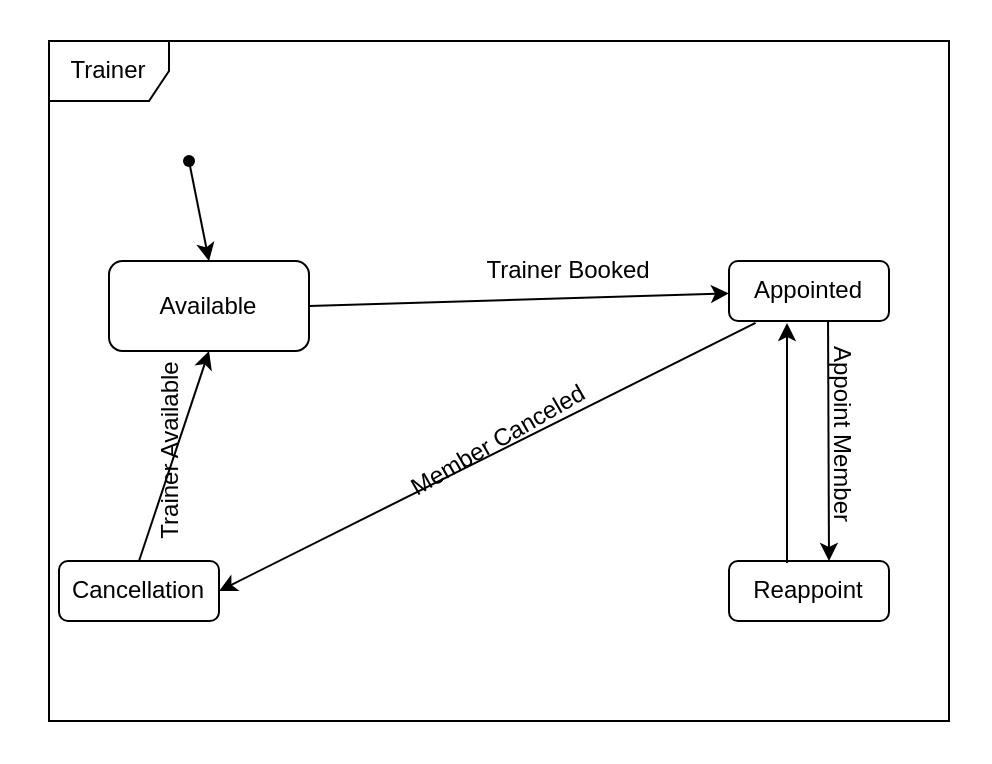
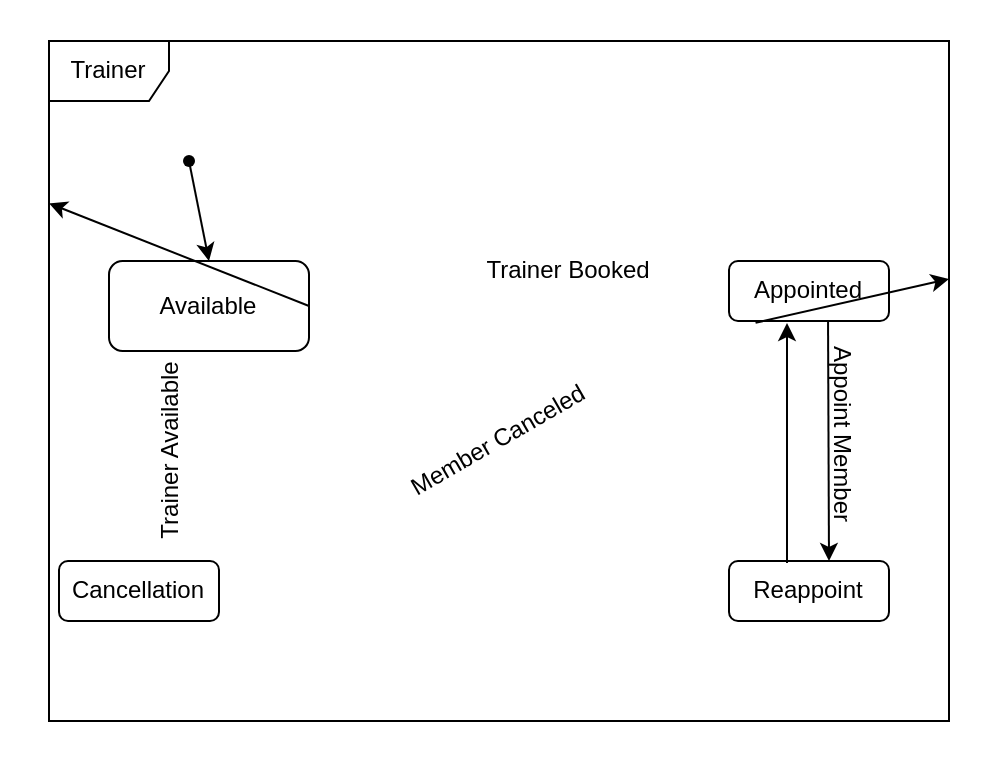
- <mxCell id="7" value="" style="endArrow=classic;html=1;rounded=0;exitX=1;exitY=0.5;exitDx=0;exitDy=0;" parent="1" source="5" target="6" edge="1"><mxGeometry width="50" height="50" relative="1" as="geometry"><mxPoint x="184" y="90" as="sourcePoint" /><mxPoint x="184" y="140" as="targetPoint" /></mxGeometry></mxCell>
+ <mxCell id="7" value="" style="endArrow=classic;html=1;rounded=0;exitX=1;exitY=0.5;exitDx=0;exitDy=0;" parent="1" source="5" target="2" edge="1"><mxGeometry width="50" height="50" relative="1" as="geometry"><mxPoint x="184" y="90" as="sourcePoint" /><mxPoint x="184" y="140" as="targetPoint" /></mxGeometry></mxCell>
- <mxCell id="10" value="" style="endArrow=classic;html=1;rounded=0;exitX=0.166;exitY=1.03;exitDx=0;exitDy=0;entryX=1;entryY=0.5;entryDx=0;entryDy=0;exitPerimeter=0;" parent="1" source="6" target="8" edge="1"><mxGeometry width="50" height="50" relative="1" as="geometry"><mxPoint x="194" y="330" as="sourcePoint" /><mxPoint x="194" y="210" as="targetPoint" /></mxGeometry></mxCell>
+ <mxCell id="10" value="" style="endArrow=classic;html=1;rounded=0;exitX=0.166;exitY=1.03;exitDx=0;exitDy=0;exitPerimeter=0;" parent="1" source="6" target="2" edge="1"><mxGeometry width="50" height="50" relative="1" as="geometry"><mxPoint x="194" y="330" as="sourcePoint" /><mxPoint x="194" y="210" as="targetPoint" /></mxGeometry></mxCell>
- <mxCell id="9" value="" style="endArrow=classic;html=1;rounded=0;exitX=0.5;exitY=0;exitDx=0;exitDy=0;entryX=0.5;entryY=1;entryDx=0;entryDy=0;" parent="1" source="8" target="5" edge="1"><mxGeometry width="50" height="50" relative="1" as="geometry"><mxPoint x="74" y="210" as="sourcePoint" /><mxPoint x="304" y="210" as="targetPoint" /></mxGeometry></mxCell>
